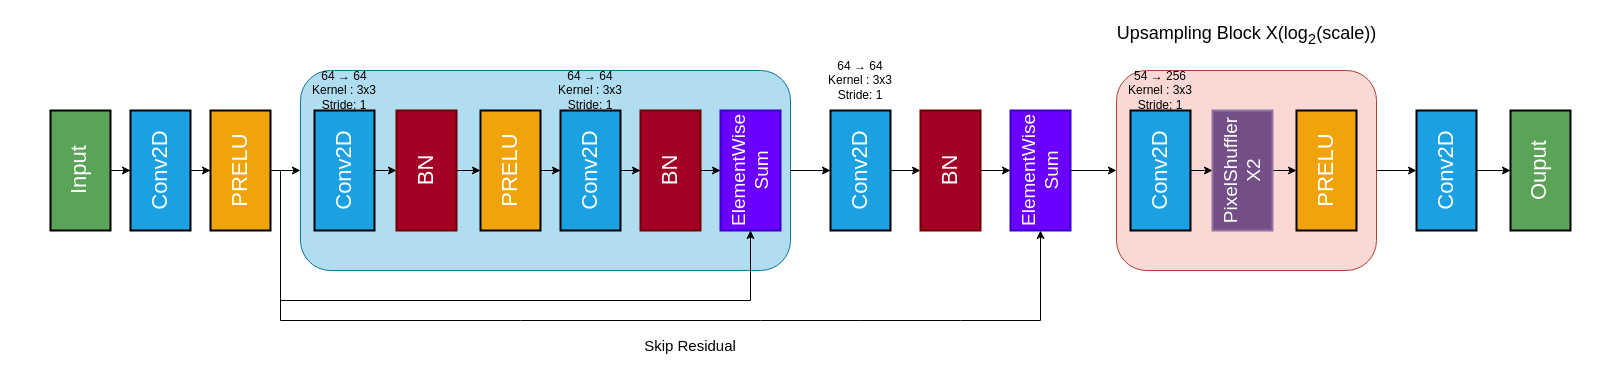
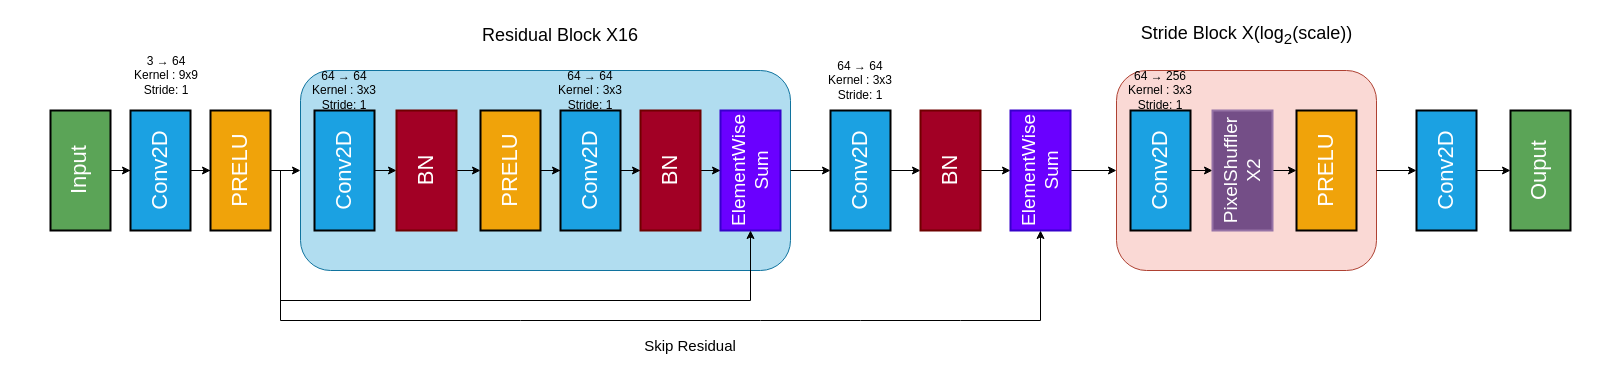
+ <mxCell id="28" value="&lt;font style=&quot;font-size: 18px;&quot;&gt;Residual Block X16&lt;/font&gt;" style="text;html=1;align=center;verticalAlign=middle;whiteSpace=wrap;rounded=0;" parent="1" vertex="1"><mxGeometry x="480" y="20" width="160" height="30" as="geometry" /></mxCell>
- <mxCell id="44" value="&lt;font style=&quot;font-size: 18px;&quot;&gt;Upsampling Block X(log&lt;sub&gt;2&lt;/sub&gt;(scale))&lt;/font&gt;" style="text;html=1;align=center;verticalAlign=middle;whiteSpace=wrap;rounded=0;" parent="1" vertex="1"><mxGeometry x="1109.5" y="20" width="273" height="30" as="geometry" /></mxCell>
+ <mxCell id="44" value="&lt;font style=&quot;font-size: 18px;&quot;&gt;Stride Block X(log&lt;sub&gt;2&lt;/sub&gt;(scale))&lt;/font&gt;" style="text;html=1;align=center;verticalAlign=middle;whiteSpace=wrap;rounded=0;" parent="1" vertex="1"><mxGeometry x="1109.5" y="20" width="273" height="30" as="geometry" /></mxCell>
+ <mxCell id="11" value="&lt;div&gt;3 → 64 Kernel : 9x9&lt;/div&gt;&lt;div&gt;Stride: 1&lt;/div&gt;" style="text;html=1;align=center;verticalAlign=middle;whiteSpace=wrap;rounded=0;" parent="1" vertex="1"><mxGeometry x="128" y="60" width="76" height="30" as="geometry" /></mxCell>
- <mxCell id="43" value="&lt;div&gt;54 → 256 Kernel : 3x3&lt;/div&gt;&lt;div&gt;Stride: 1&lt;/div&gt;" style="text;html=1;align=center;verticalAlign=middle;whiteSpace=wrap;rounded=0;" parent="1" vertex="1"><mxGeometry x="1122" y="80" width="76" height="20" as="geometry" /></mxCell>
+ <mxCell id="43" value="&lt;div&gt;64 → 256 Kernel : 3x3&lt;/div&gt;&lt;div&gt;Stride: 1&lt;/div&gt;" style="text;html=1;align=center;verticalAlign=middle;whiteSpace=wrap;rounded=0;" parent="1" vertex="1"><mxGeometry x="1122" y="80" width="76" height="20" as="geometry" /></mxCell>
